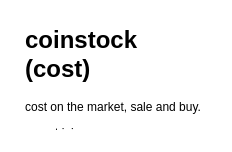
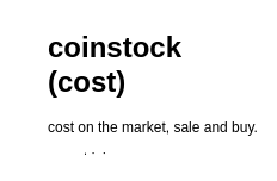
- <mxCell id="2" value="&lt;h1&gt;coinstock (cost)&lt;/h1&gt;&lt;p&gt;cost on the market, sale and buy.&lt;/p&gt;&lt;p&gt;suport ioi.&lt;/p&gt;" style="text;html=1;strokeColor=none;fillColor=none;spacing=5;spacingTop=-20;whiteSpace=wrap;overflow=hidden;rounded=0;movable=0;resizable=0;rotatable=0;deletable=0;editable=0;locked=1;connectable=0;" vertex="1" parent="1"><mxGeometry x="20" y="20" width="190" height="110" as="geometry" /></mxCell>
+ <mxCell id="2" value="&lt;h1&gt;coinstock (cost)&lt;/h1&gt;&lt;p&gt;cost on the market, sale and buy.&lt;/p&gt;&lt;p&gt;suport ioi.&lt;/p&gt;" style="text;html=1;strokeColor=none;fillColor=none;spacing=5;spacingTop=-20;whiteSpace=wrap;overflow=hidden;rounded=0;movable=0;resizable=0;rotatable=0;deletable=0;editable=0;locked=1;connectable=0;" vertex="1" parent="1"><mxGeometry x="35" y="20" width="190" height="110" as="geometry" /></mxCell>
